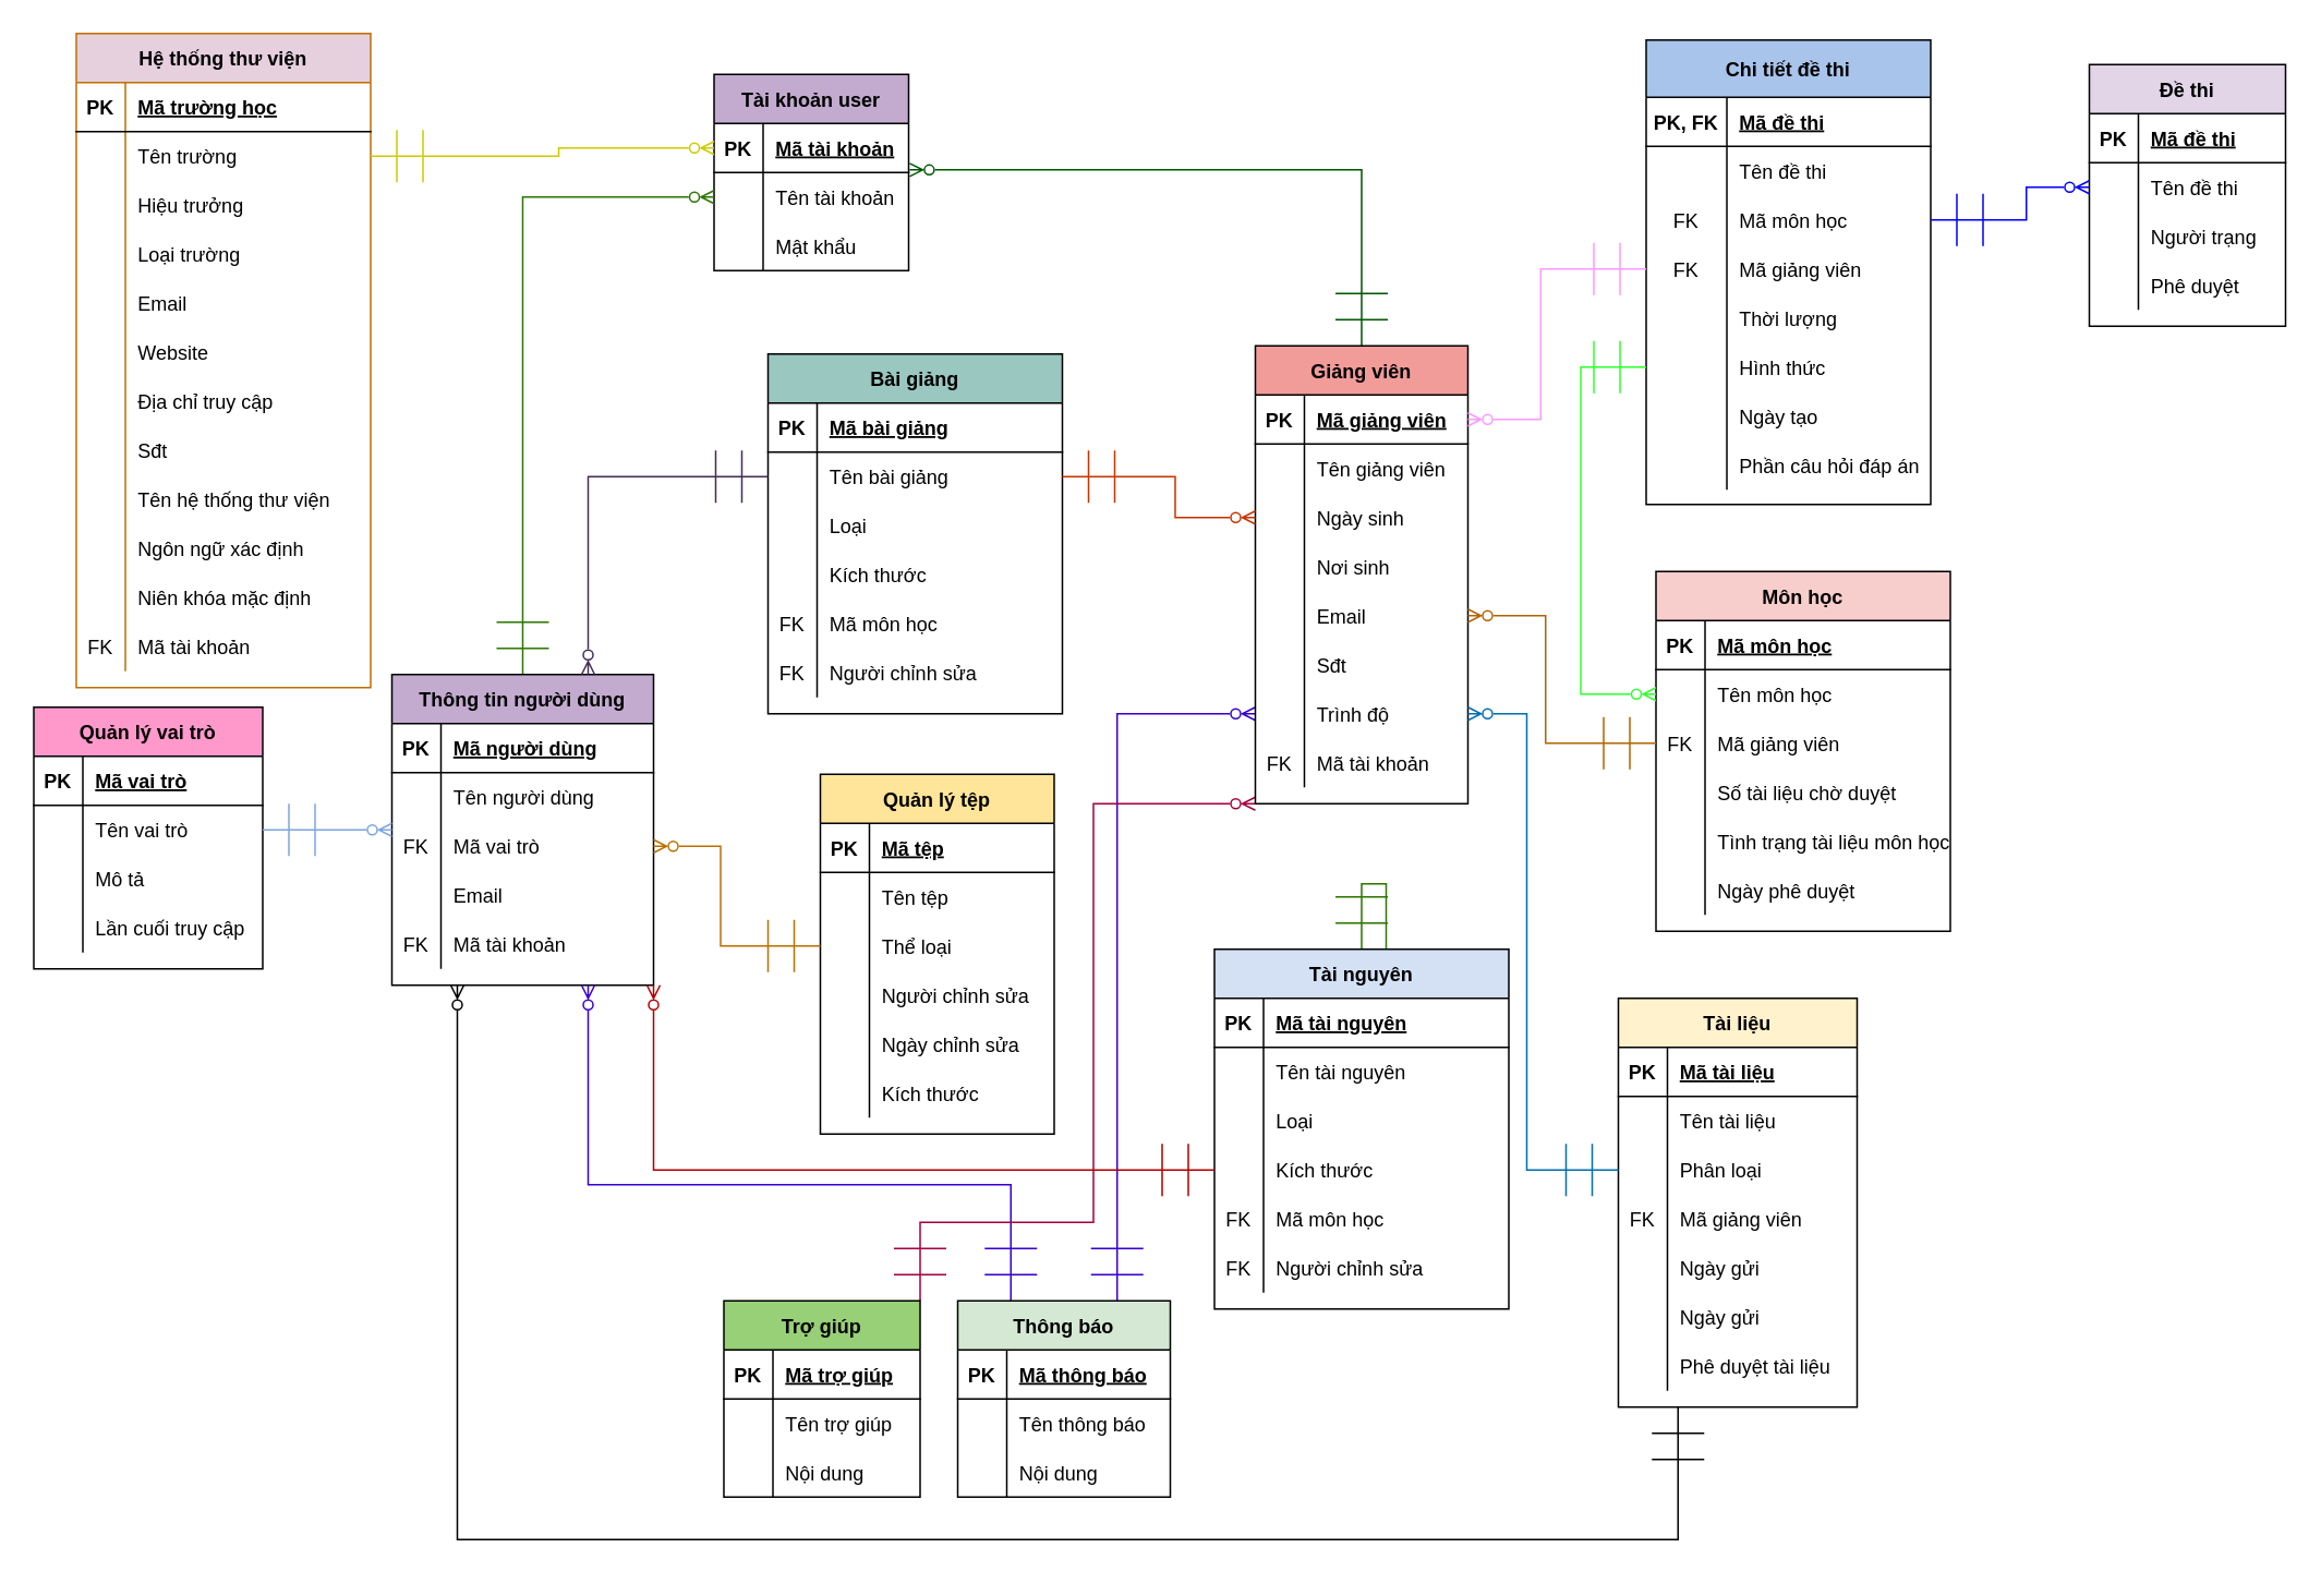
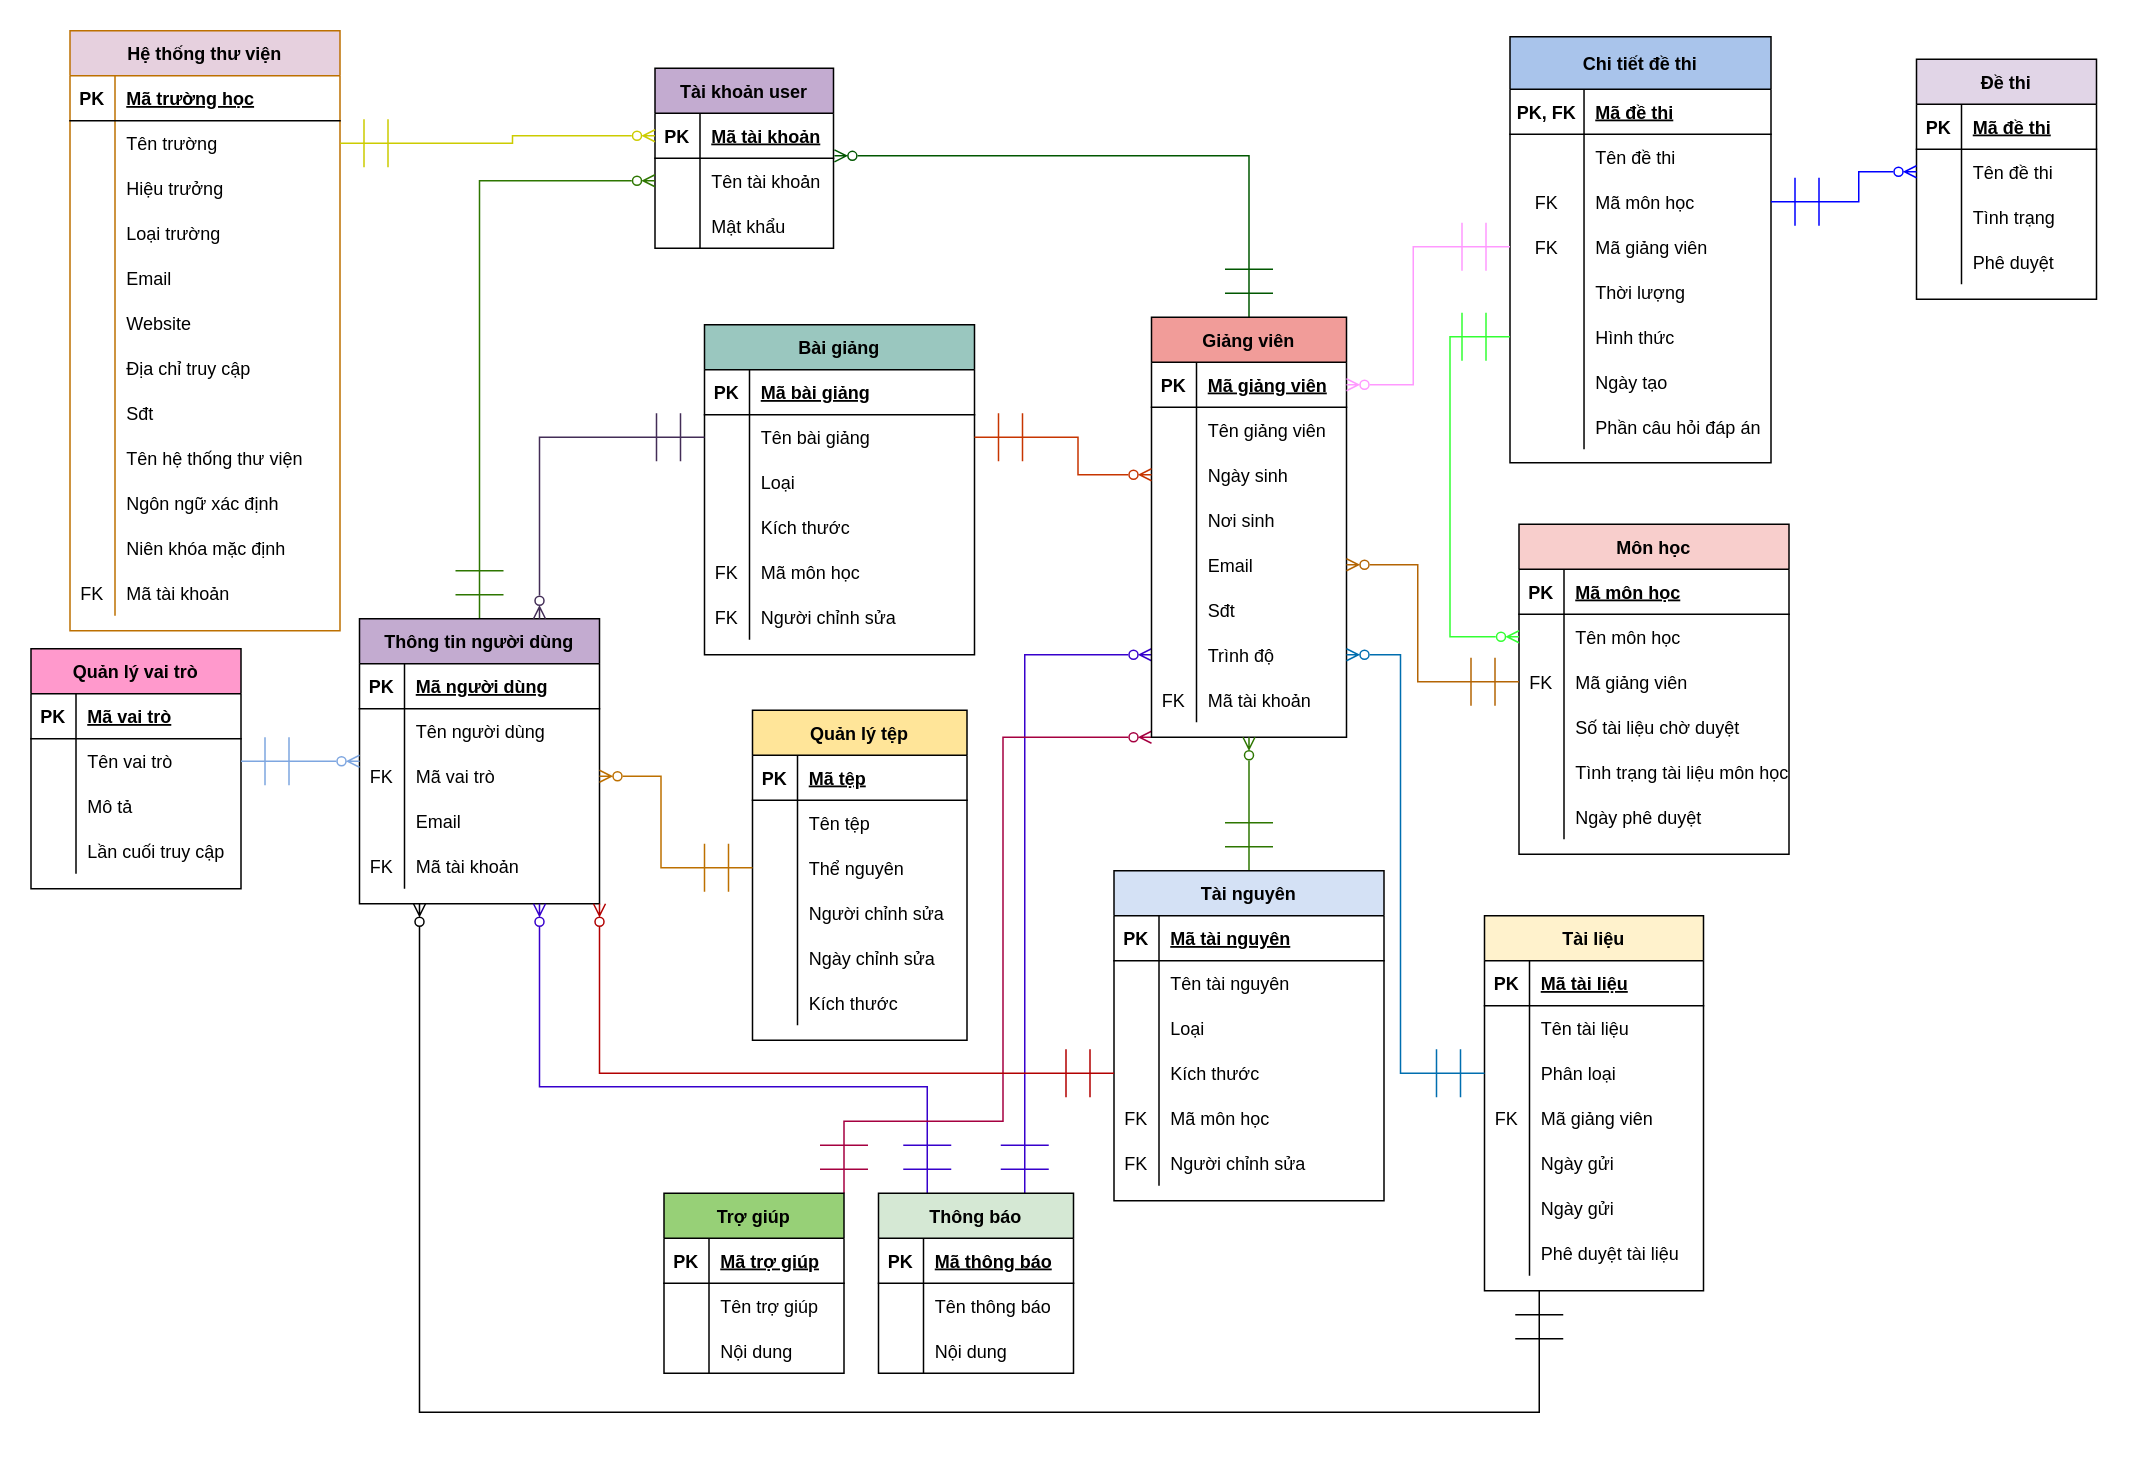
- <mxCell id="24" value="Người trạng" style="shape=partialRectangle;connectable=0;fillColor=none;top=0;left=0;bottom=0;right=0;align=left;spacingLeft=6;overflow=hidden;fontFamily=Helvetica;fontSize=12;fontColor=default;startSize=30;strokeColor=default;" vertex="1" parent="22"><mxGeometry x="30" width="90" height="30" as="geometry"><mxRectangle width="90" height="30" as="alternateBounds" /></mxGeometry></mxCell>
+ <mxCell id="24" value="Tình trạng" style="shape=partialRectangle;connectable=0;fillColor=none;top=0;left=0;bottom=0;right=0;align=left;spacingLeft=6;overflow=hidden;fontFamily=Helvetica;fontSize=12;fontColor=default;startSize=30;strokeColor=default;" vertex="1" parent="22"><mxGeometry x="30" width="90" height="30" as="geometry"><mxRectangle width="90" height="30" as="alternateBounds" /></mxGeometry></mxCell>
- <mxCell id="198" style="edgeStyle=orthogonalEdgeStyle;rounded=0;orthogonalLoop=1;jettySize=auto;html=1;exitX=0.5;exitY=0;exitDx=0;exitDy=0;fontFamily=Helvetica;fontSize=12;fontColor=default;startArrow=ERmandOne;startFill=0;endArrow=ERzeroToMany;endFill=0;startSize=30;fillColor=#60a917;strokeColor=#2D7600;" edge="1" parent="1" source="199" target="202"><mxGeometry relative="1" as="geometry" /></mxCell>
+ <mxCell id="198" style="edgeStyle=orthogonalEdgeStyle;rounded=0;orthogonalLoop=1;jettySize=auto;html=1;exitX=0.5;exitY=0;exitDx=0;exitDy=0;entryX=0.5;entryY=1;entryDx=0;entryDy=0;fontFamily=Helvetica;fontSize=12;fontColor=default;startArrow=ERmandOne;startFill=0;endArrow=ERzeroToMany;endFill=0;startSize=30;fillColor=#60a917;strokeColor=#2D7600;" edge="1" parent="1" source="199" target="88"><mxGeometry relative="1" as="geometry" /></mxCell>
- <mxCell id="188" value="Thể loại" style="shape=partialRectangle;connectable=0;fillColor=none;top=0;left=0;bottom=0;right=0;align=left;spacingLeft=6;overflow=hidden;fontFamily=Helvetica;fontSize=12;fontColor=default;startSize=30;strokeColor=default;" vertex="1" parent="186"><mxGeometry x="30" width="113" height="30" as="geometry"><mxRectangle width="113" height="30" as="alternateBounds" /></mxGeometry></mxCell>
+ <mxCell id="188" value="Thể nguyên" style="shape=partialRectangle;connectable=0;fillColor=none;top=0;left=0;bottom=0;right=0;align=left;spacingLeft=6;overflow=hidden;fontFamily=Helvetica;fontSize=12;fontColor=default;startSize=30;strokeColor=default;" vertex="1" parent="186"><mxGeometry x="30" width="113" height="30" as="geometry"><mxRectangle width="113" height="30" as="alternateBounds" /></mxGeometry></mxCell>
